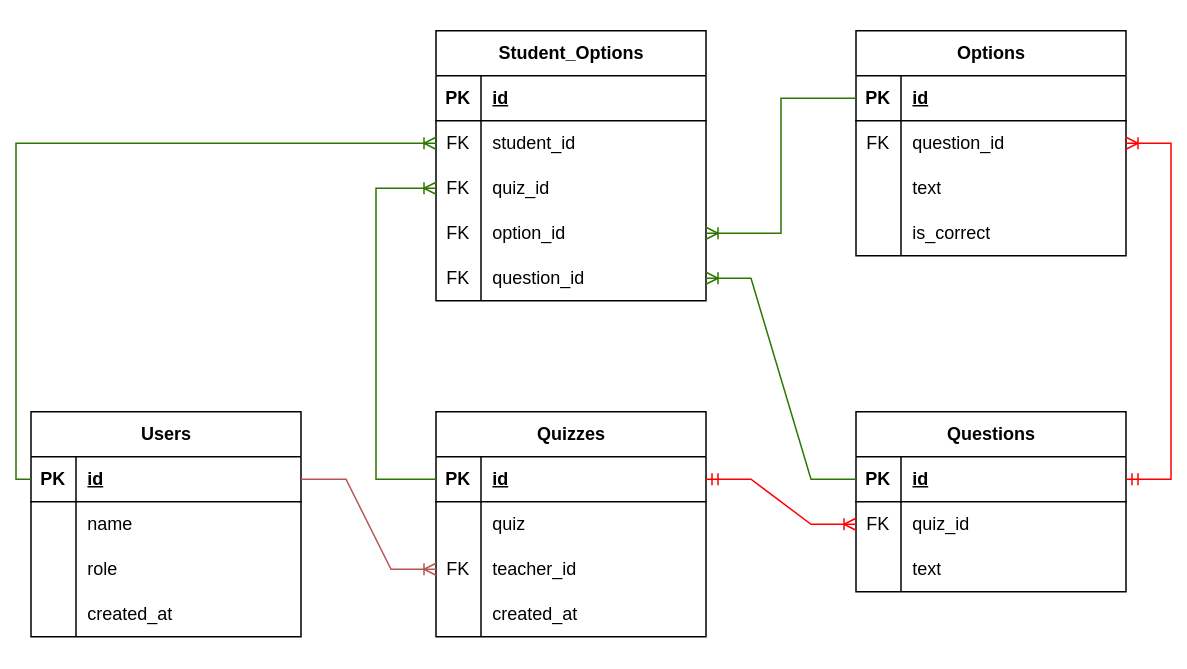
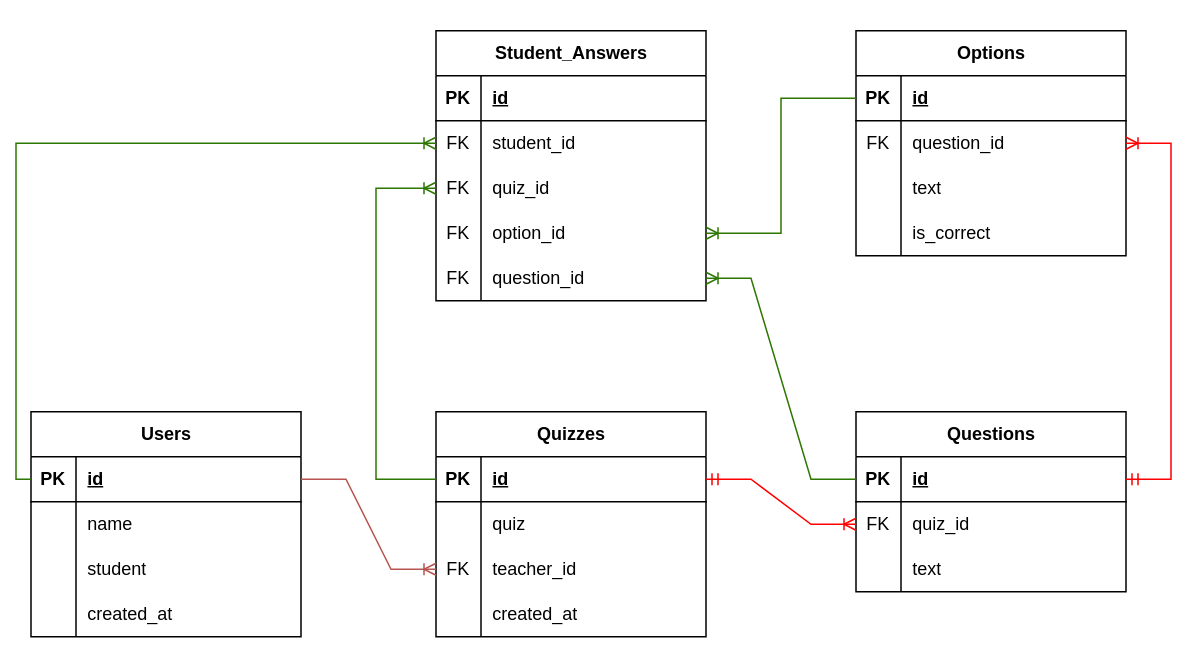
- <mxCell id="51" value="Student_Options" style="shape=table;startSize=30;container=1;collapsible=1;childLayout=tableLayout;fixedRows=1;rowLines=0;fontStyle=1;align=center;resizeLast=1;html=1;" vertex="1" parent="1"><mxGeometry x="290" y="20" width="180" height="180" as="geometry" /></mxCell>
+ <mxCell id="51" value="Student_Answers" style="shape=table;startSize=30;container=1;collapsible=1;childLayout=tableLayout;fixedRows=1;rowLines=0;fontStyle=1;align=center;resizeLast=1;html=1;" vertex="1" parent="1"><mxGeometry x="290" y="20" width="180" height="180" as="geometry" /></mxCell>
- <mxCell id="11" value="role" style="shape=partialRectangle;connectable=0;fillColor=none;top=0;left=0;bottom=0;right=0;align=left;spacingLeft=6;overflow=hidden;whiteSpace=wrap;html=1;" vertex="1" parent="9"><mxGeometry x="30" width="150" height="30" as="geometry"><mxRectangle width="150" height="30" as="alternateBounds" /></mxGeometry></mxCell>
+ <mxCell id="11" value="student" style="shape=partialRectangle;connectable=0;fillColor=none;top=0;left=0;bottom=0;right=0;align=left;spacingLeft=6;overflow=hidden;whiteSpace=wrap;html=1;" vertex="1" parent="9"><mxGeometry x="30" width="150" height="30" as="geometry"><mxRectangle width="150" height="30" as="alternateBounds" /></mxGeometry></mxCell>
